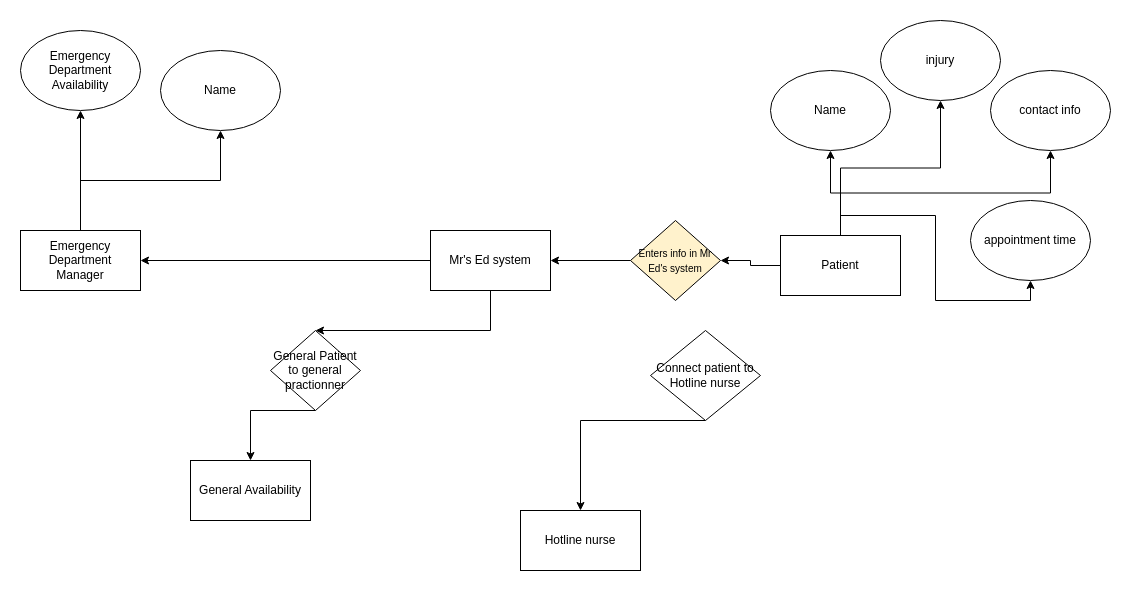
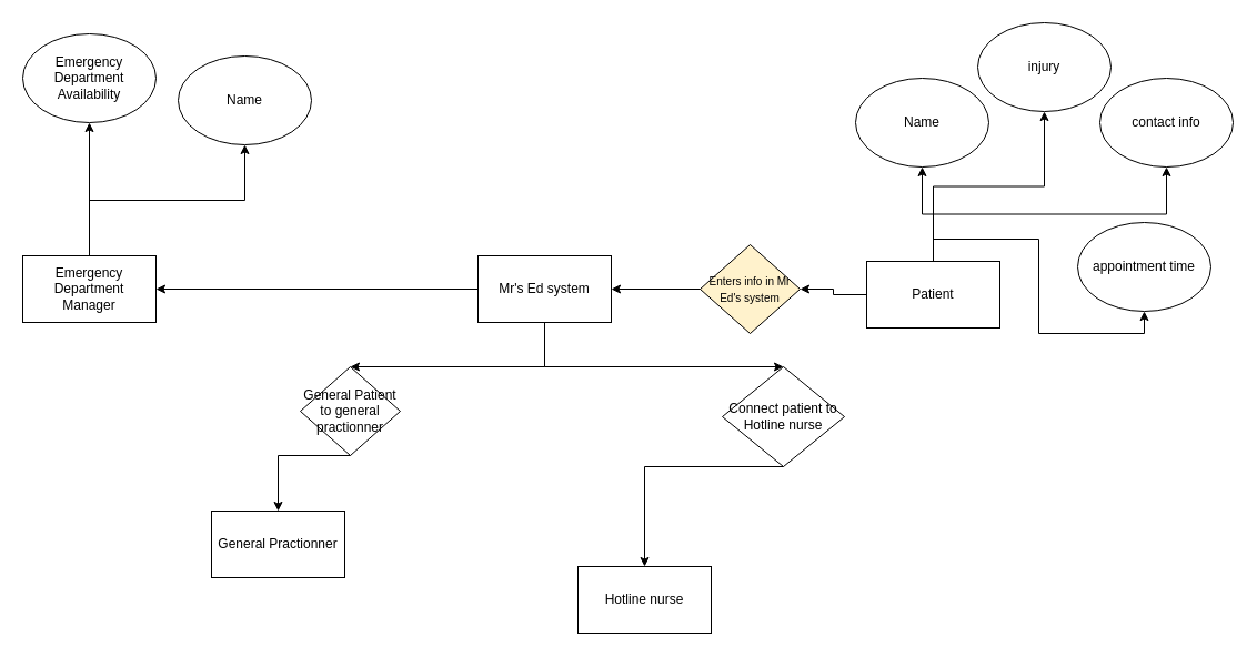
+ <mxCell id="27" value="" style="endArrow=classic;html=1;rounded=0;exitX=0.5;exitY=1;exitDx=0;exitDy=0;entryX=0.5;entryY=0;entryDx=0;entryDy=0;" parent="1" source="22" target="28" edge="1"><mxGeometry width="50" height="50" relative="1" as="geometry"><mxPoint x="640" y="210" as="sourcePoint" /><mxPoint x="690" y="400" as="targetPoint" /><Array as="points"><mxPoint x="490" y="330" /></Array></mxGeometry></mxCell>
- <mxCell id="6" value="General Availability" style="rounded=0;whiteSpace=wrap;html=1;" parent="1" vertex="1"><mxGeometry x="190" y="460" width="120" height="60" as="geometry" /></mxCell>
+ <mxCell id="6" value="General Practionner" style="rounded=0;whiteSpace=wrap;html=1;" parent="1" vertex="1"><mxGeometry x="190" y="460" width="120" height="60" as="geometry" /></mxCell>
